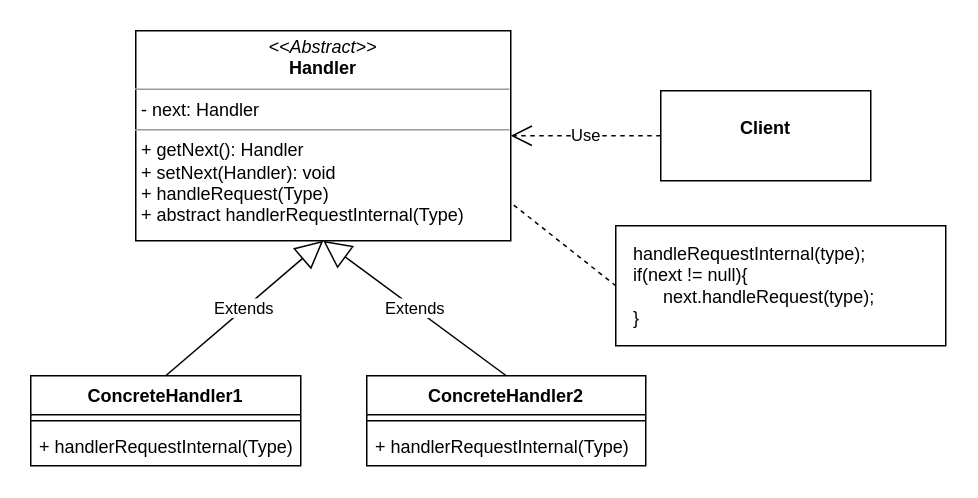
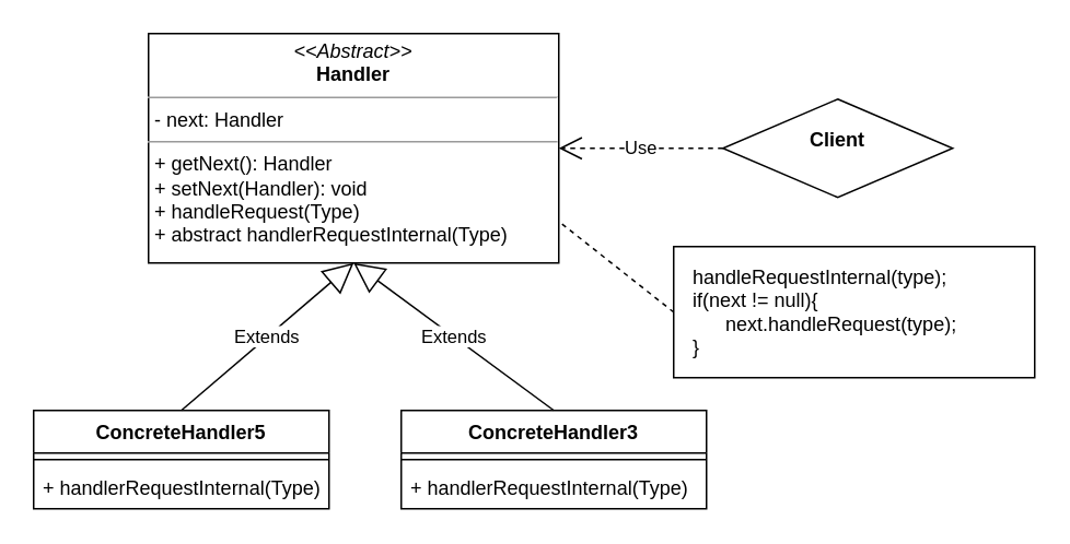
- <mxCell id="6" value="&lt;p style=&quot;margin: 0px ; margin-top: 4px ; text-align: center&quot;&gt;&lt;br&gt;&lt;b&gt;Client&lt;/b&gt;&lt;/p&gt;" style="verticalAlign=top;align=left;overflow=fill;fontSize=12;fontFamily=Helvetica;html=1;" vertex="1" parent="1"><mxGeometry x="440" y="60" width="140" height="60" as="geometry" /></mxCell>
+ <mxCell id="6" value="&lt;p style=&quot;margin: 0px ; margin-top: 4px ; text-align: center&quot;&gt;&lt;br&gt;&lt;b&gt;Client&lt;/b&gt;&lt;/p&gt;" style="rhombus;verticalAlign=top;align=left;overflow=fill;fontSize=12;fontFamily=Helvetica;html=1;" vertex="1" parent="1"><mxGeometry x="440" y="60" width="140" height="60" as="geometry" /></mxCell>
- <mxCell id="2" value="ConcreteHandler1" style="swimlane;fontStyle=1;align=center;verticalAlign=top;childLayout=stackLayout;horizontal=1;startSize=26;horizontalStack=0;resizeParent=1;resizeParentMax=0;resizeLast=0;collapsible=1;marginBottom=0;" vertex="1" parent="1"><mxGeometry x="20" y="250" width="180" height="60" as="geometry" /></mxCell>
+ <mxCell id="2" value="ConcreteHandler5" style="swimlane;fontStyle=1;align=center;verticalAlign=top;childLayout=stackLayout;horizontal=1;startSize=26;horizontalStack=0;resizeParent=1;resizeParentMax=0;resizeLast=0;collapsible=1;marginBottom=0;" vertex="1" parent="1"><mxGeometry x="20" y="250" width="180" height="60" as="geometry" /></mxCell>
- <mxCell id="8" value="ConcreteHandler2" style="swimlane;fontStyle=1;align=center;verticalAlign=top;childLayout=stackLayout;horizontal=1;startSize=26;horizontalStack=0;resizeParent=1;resizeParentMax=0;resizeLast=0;collapsible=1;marginBottom=0;" vertex="1" parent="1"><mxGeometry x="244" y="250" width="186" height="60" as="geometry" /></mxCell>
+ <mxCell id="8" value="ConcreteHandler3" style="swimlane;fontStyle=1;align=center;verticalAlign=top;childLayout=stackLayout;horizontal=1;startSize=26;horizontalStack=0;resizeParent=1;resizeParentMax=0;resizeLast=0;collapsible=1;marginBottom=0;" vertex="1" parent="1"><mxGeometry x="244" y="250" width="186" height="60" as="geometry" /></mxCell>
